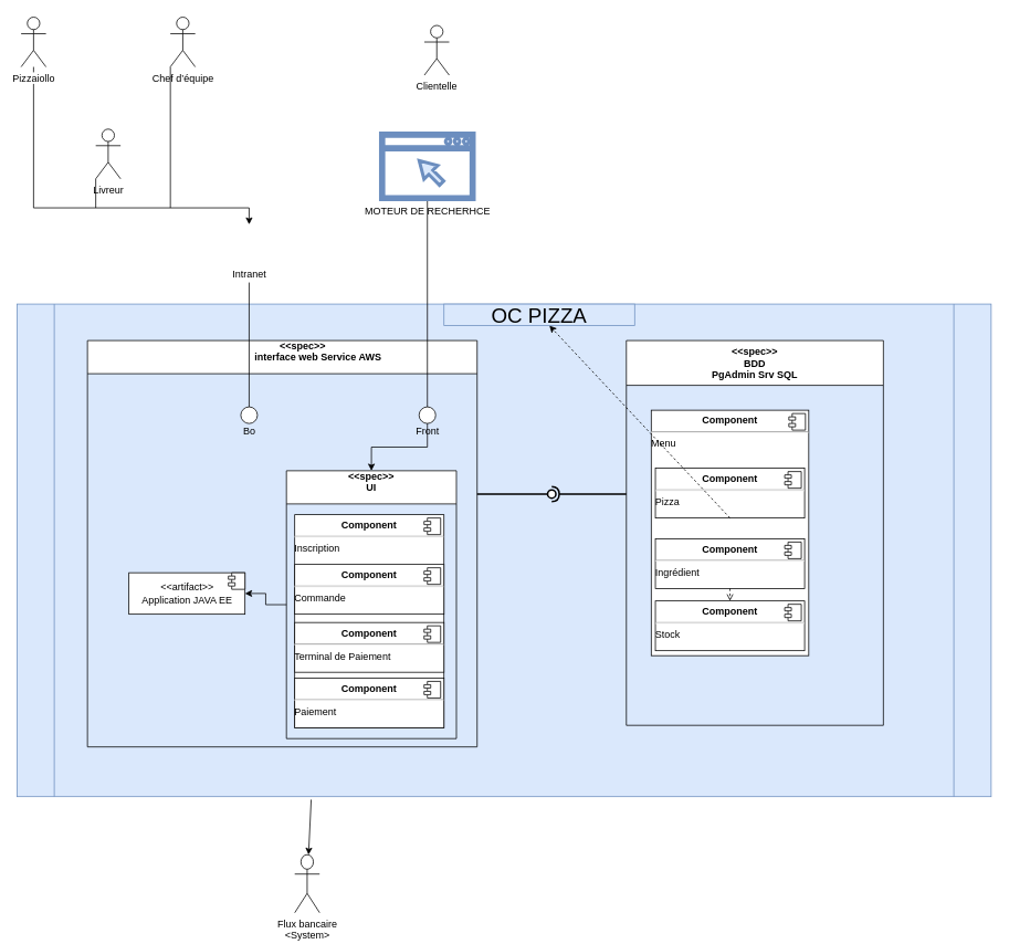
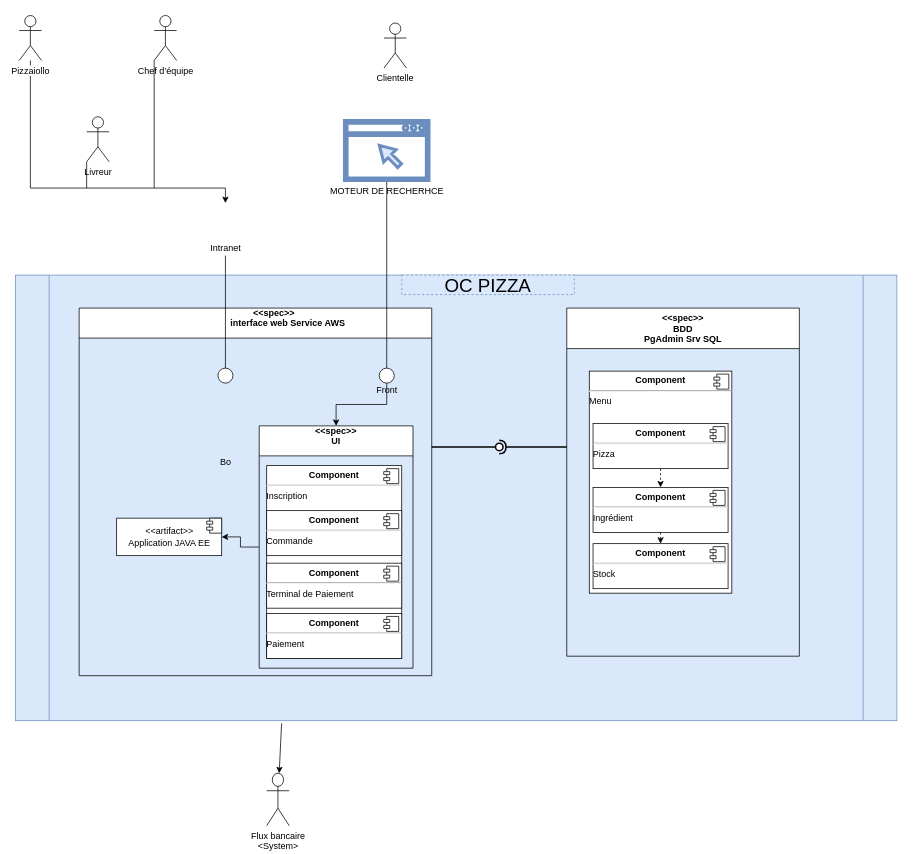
- <mxCell id="11" value="&lt;font style=&quot;font-size: 25px&quot;&gt;OC PIZZA&lt;/font&gt;" style="rounded=0;whiteSpace=wrap;html=1;fillColor=#dae8fc;strokeColor=#6c8ebf;" parent="1" vertex="1"><mxGeometry x="535" y="366" width="230" height="26" as="geometry" /></mxCell>
+ <mxCell id="11" value="&lt;font style=&quot;font-size: 25px&quot;&gt;OC PIZZA&lt;/font&gt;" style="rounded=0;whiteSpace=wrap;html=1;fillColor=#dae8fc;strokeColor=#6c8ebf;dashed=1;" parent="1" vertex="1"><mxGeometry x="535" y="366" width="230" height="26" as="geometry" /></mxCell>
- <mxCell id="13" value="Bo" style="text;html=1;align=center;verticalAlign=middle;resizable=0;points=[];autosize=1;" parent="12" vertex="1"><mxGeometry x="180" y="100" width="30" height="20" as="geometry" /></mxCell>
+ <mxCell id="13" value="Bo" style="text;html=1;align=center;verticalAlign=middle;resizable=0;points=[];autosize=1;" parent="12" vertex="1"><mxGeometry x="180" y="195" width="30" height="20" as="geometry" /></mxCell>
- <mxCell id="39" value="" style="endArrow=classic;html=1;dashed=1;exitX=0.5;exitY=1;exitDx=0;exitDy=0;" parent="32" source="35" target="11" edge="1"><mxGeometry width="50" height="50" relative="1" as="geometry"><mxPoint x="325" y="219" as="sourcePoint" /><mxPoint x="375" y="169" as="targetPoint" /></mxGeometry></mxCell>
+ <mxCell id="39" value="" style="endArrow=classic;html=1;dashed=1;exitX=0.5;exitY=1;exitDx=0;exitDy=0;entryX=0.5;entryY=0;entryDx=0;entryDy=0;" parent="32" source="35" target="37" edge="1"><mxGeometry width="50" height="50" relative="1" as="geometry"><mxPoint x="325" y="219" as="sourcePoint" /><mxPoint x="375" y="169" as="targetPoint" /></mxGeometry></mxCell>
- <mxCell id="42" value="" style="endArrow=open;html=1;dashed=1;exitX=0.5;exitY=1;exitDx=0;exitDy=0;entryX=0.5;entryY=0;entryDx=0;entryDy=0;" parent="32" source="37" target="40" edge="1"><mxGeometry width="50" height="50" relative="1" as="geometry"><mxPoint x="385" y="349" as="sourcePoint" /><mxPoint x="385" y="464" as="targetPoint" /></mxGeometry></mxCell>
+ <mxCell id="42" value="" style="endArrow=classic;html=1;dashed=1;exitX=0.5;exitY=1;exitDx=0;exitDy=0;entryX=0.5;entryY=0;entryDx=0;entryDy=0;" parent="32" source="37" target="40" edge="1"><mxGeometry width="50" height="50" relative="1" as="geometry"><mxPoint x="385" y="349" as="sourcePoint" /><mxPoint x="385" y="464" as="targetPoint" /></mxGeometry></mxCell>
